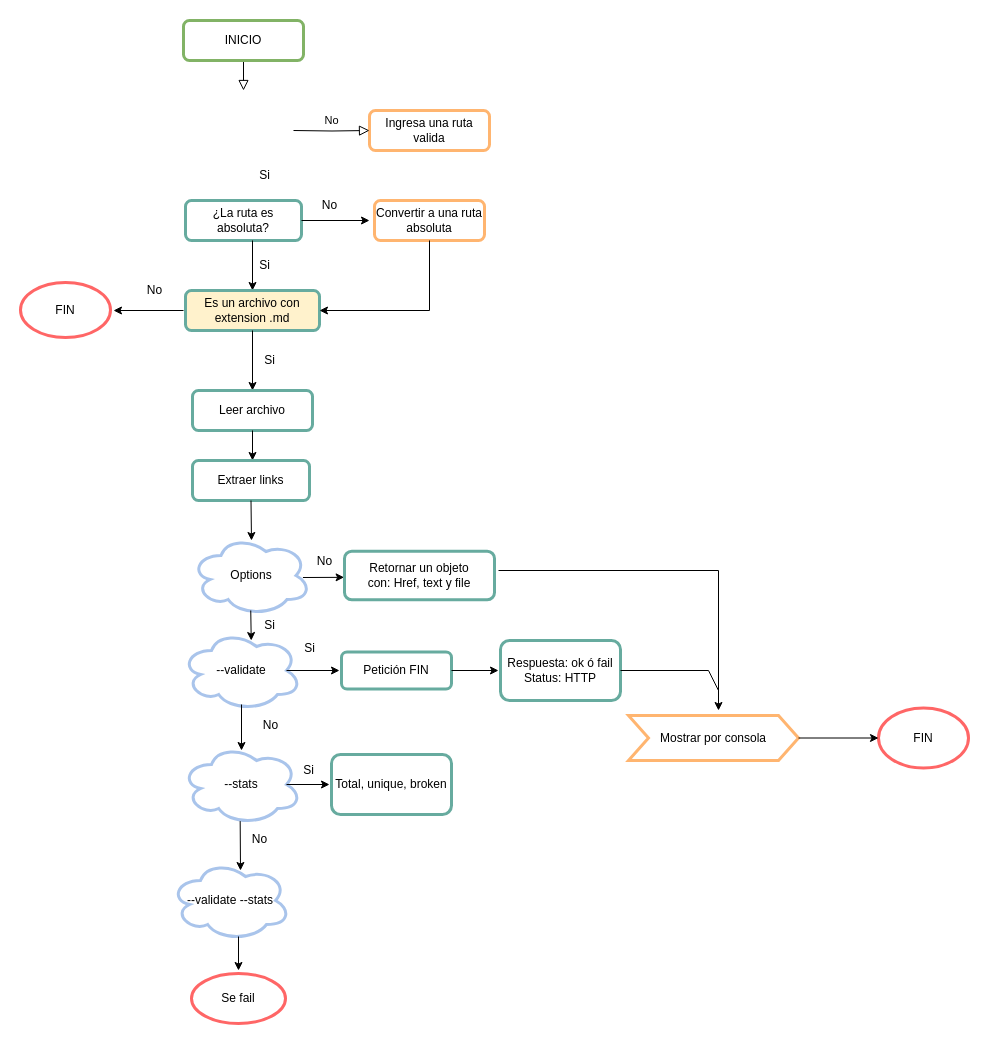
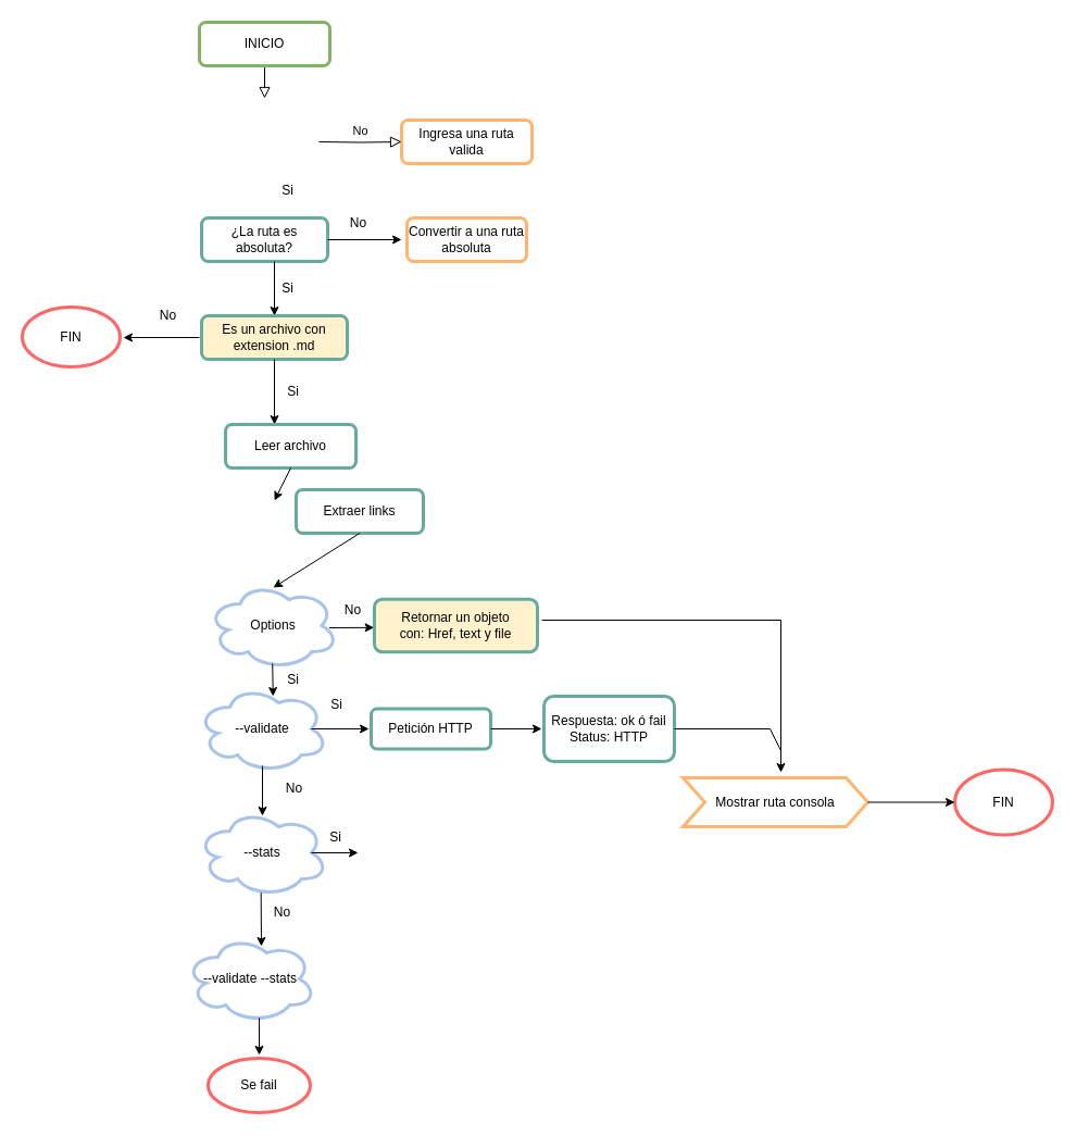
- <mxCell id="19" value="" style="endArrow=classic;html=1;rounded=0;fontFamily=Helvetica;exitX=0.5;exitY=1;exitDx=0;exitDy=0;entryX=1;entryY=0.5;entryDx=0;entryDy=0;" edge="1" parent="8" source="6" target="18"><mxGeometry width="50" height="50" relative="1" as="geometry"><mxPoint x="-2" y="280" as="sourcePoint" /><mxPoint x="138" y="300" as="targetPoint" /><Array as="points"><mxPoint x="248" y="290" /></Array></mxGeometry></mxCell>
- <mxCell id="22" value="Leer archivo" style="rounded=1;whiteSpace=wrap;html=1;strokeColor=#67AB9F;strokeWidth=3;fontFamily=Helvetica;fillColor=#FFFFFF;" vertex="1" parent="8"><mxGeometry x="11" y="370" width="120" height="40" as="geometry" /></mxCell>
+ <mxCell id="22" value="Leer archivo" style="rounded=1;whiteSpace=wrap;html=1;strokeColor=#67AB9F;strokeWidth=3;fontFamily=Helvetica;fillColor=#FFFFFF;" vertex="1" parent="8"><mxGeometry x="26" y="370" width="120" height="40" as="geometry" /></mxCell>
- <mxCell id="24" value="Extraer links" style="rounded=1;whiteSpace=wrap;html=1;strokeColor=#67AB9F;strokeWidth=3;fontFamily=Helvetica;fillColor=#FFFFFF;" vertex="1" parent="8"><mxGeometry x="11" y="440" width="117" height="40" as="geometry" /></mxCell>
+ <mxCell id="24" value="Extraer links" style="rounded=1;whiteSpace=wrap;html=1;strokeColor=#67AB9F;strokeWidth=3;fontFamily=Helvetica;fillColor=#FFFFFF;" vertex="1" parent="8"><mxGeometry x="91" y="430" width="117" height="40" as="geometry" /></mxCell>
- <mxCell id="7" value="Retornar un objeto&lt;br&gt;con: Href, text y file" style="rounded=1;whiteSpace=wrap;html=1;strokeColor=#67AB9F;strokeWidth=3;fontFamily=Helvetica;fillColor=#FFFFFF;" vertex="1" parent="4"><mxGeometry x="163" y="530.75" width="150" height="48.5" as="geometry" /></mxCell>
+ <mxCell id="7" value="Retornar un objeto&lt;br&gt;con: Href, text y file" style="rounded=1;whiteSpace=wrap;html=1;strokeColor=#67AB9F;strokeWidth=3;fontFamily=Helvetica;fillColor=#fff2cc;" vertex="1" parent="4"><mxGeometry x="163" y="530.75" width="150" height="48.5" as="geometry" /></mxCell>
- <mxCell id="33" value="Petición FIN" style="rounded=1;whiteSpace=wrap;html=1;strokeColor=#67AB9F;strokeWidth=3;fontFamily=Helvetica;fillColor=#FFFFFF;" vertex="1" parent="8"><mxGeometry x="160" y="631.5" width="110" height="37" as="geometry" /></mxCell>
+ <mxCell id="33" value="Petición HTTP" style="rounded=1;whiteSpace=wrap;html=1;strokeColor=#67AB9F;strokeWidth=3;fontFamily=Helvetica;fillColor=#FFFFFF;" vertex="1" parent="8"><mxGeometry x="160" y="631.5" width="110" height="37" as="geometry" /></mxCell>
- <mxCell id="50" value="Mostrar por consola" style="shape=step;perimeter=stepPerimeter;whiteSpace=wrap;html=1;fixedSize=1;strokeColor=#FFB570;strokeWidth=3;fontFamily=Helvetica;fillColor=#FFFFFF;" vertex="1" parent="1"><mxGeometry x="628" y="715" width="170" height="45" as="geometry" /></mxCell>
+ <mxCell id="50" value="Mostrar ruta consola" style="shape=step;perimeter=stepPerimeter;whiteSpace=wrap;html=1;fixedSize=1;strokeColor=#FFB570;strokeWidth=3;fontFamily=Helvetica;fillColor=#FFFFFF;" vertex="1" parent="1"><mxGeometry x="628" y="715" width="170" height="45" as="geometry" /></mxCell>
- <mxCell id="41" value="Total, unique, broken" style="rounded=1;whiteSpace=wrap;html=1;strokeColor=#67AB9F;strokeWidth=3;fontFamily=Helvetica;fillColor=#FFFFFF;" vertex="1" parent="8"><mxGeometry x="150" y="734" width="120" height="60" as="geometry" /></mxCell>
